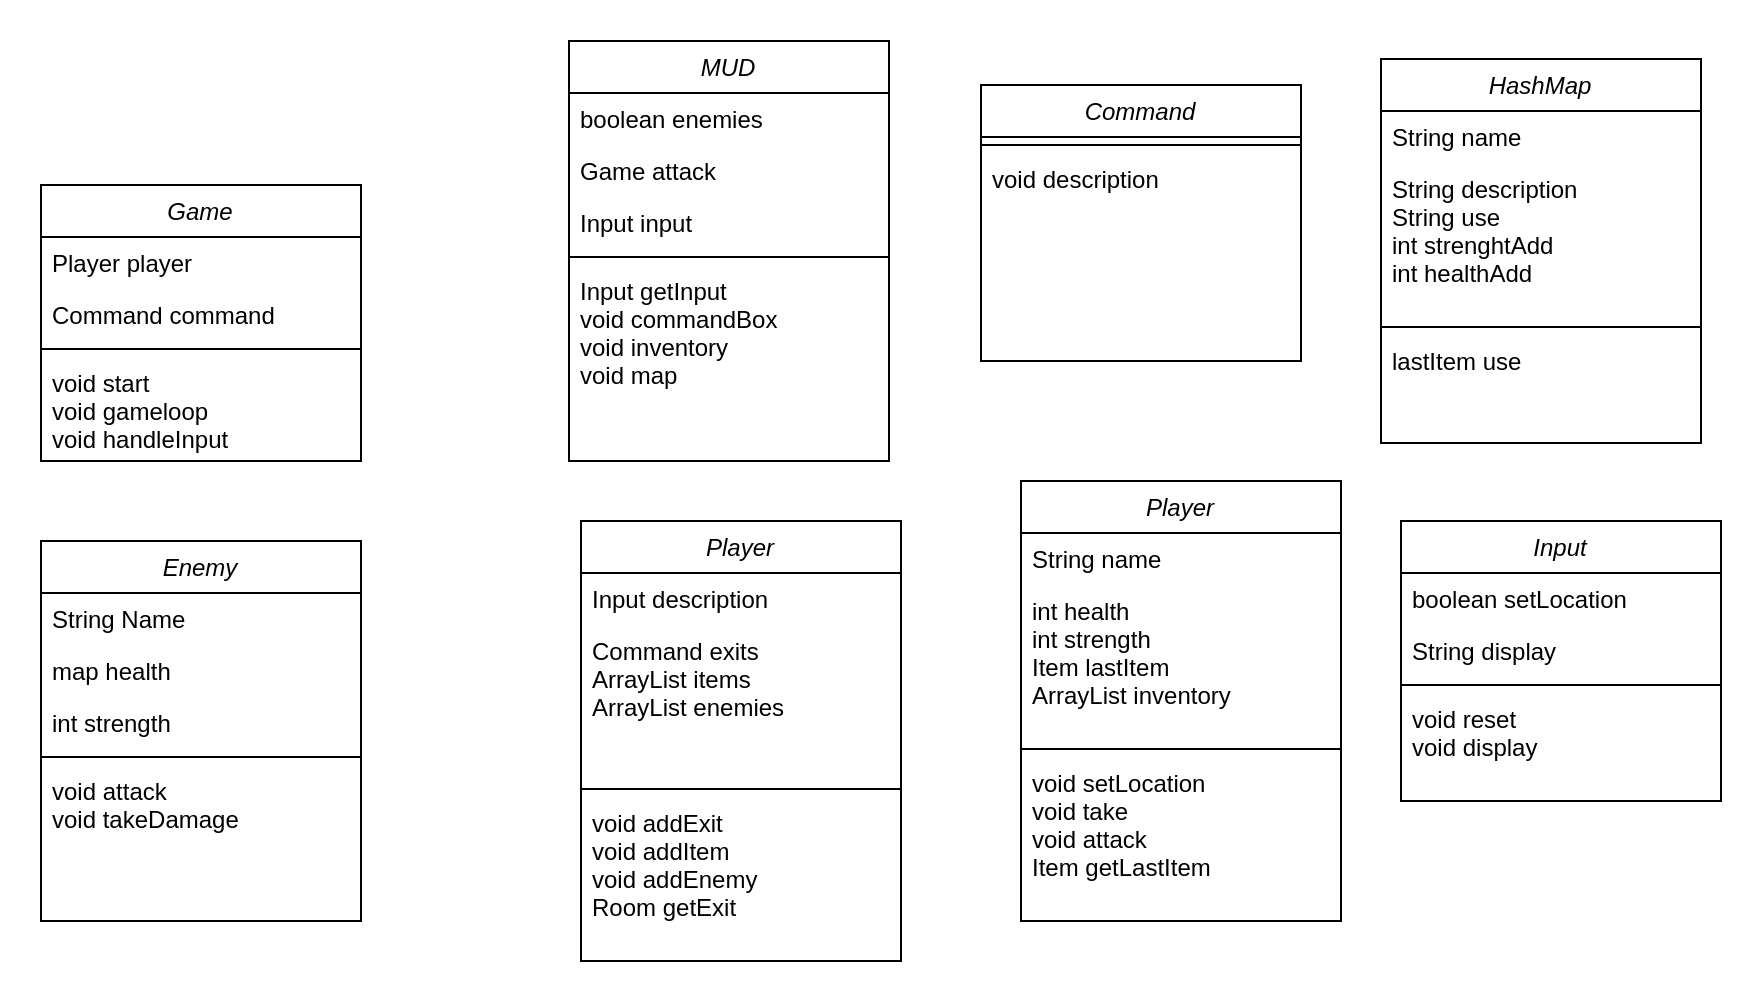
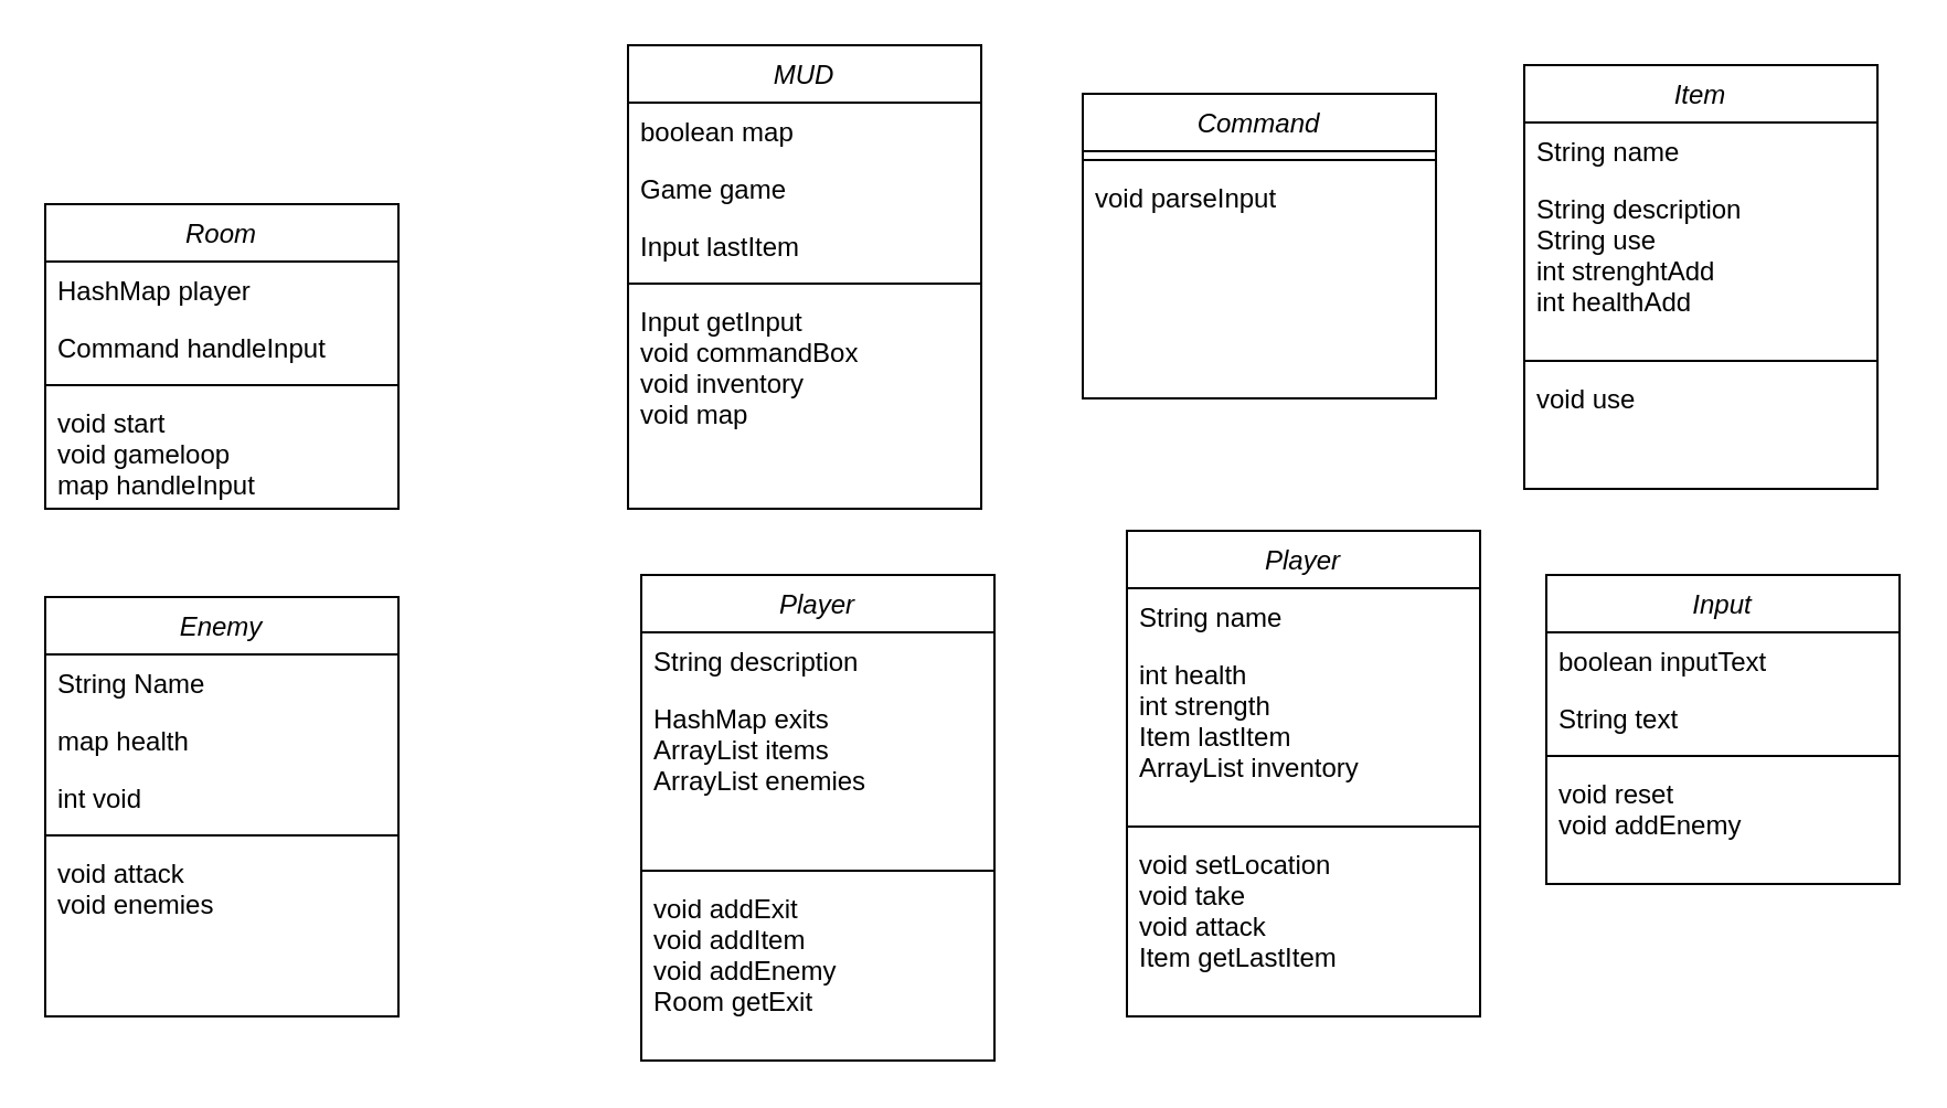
- <mxCell id="27" value="HashMap" style="swimlane;fontStyle=2;align=center;verticalAlign=top;childLayout=stackLayout;horizontal=1;startSize=26;horizontalStack=0;resizeParent=1;resizeLast=0;collapsible=1;marginBottom=0;rounded=0;shadow=0;strokeWidth=1;" vertex="1" parent="1"><mxGeometry x="690" y="29" width="160" height="192" as="geometry"><mxRectangle x="230" y="140" width="160" height="26" as="alternateBounds" /></mxGeometry></mxCell>
+ <mxCell id="27" value="Item" style="swimlane;fontStyle=2;align=center;verticalAlign=top;childLayout=stackLayout;horizontal=1;startSize=26;horizontalStack=0;resizeParent=1;resizeLast=0;collapsible=1;marginBottom=0;rounded=0;shadow=0;strokeWidth=1;" vertex="1" parent="1"><mxGeometry x="690" y="29" width="160" height="192" as="geometry"><mxRectangle x="230" y="140" width="160" height="26" as="alternateBounds" /></mxGeometry></mxCell>
- <mxCell id="3" value="boolean enemies" style="text;align=left;verticalAlign=top;spacingLeft=4;spacingRight=4;overflow=hidden;rotatable=0;points=[[0,0.5],[1,0.5]];portConstraint=eastwest;" parent="2" vertex="1"><mxGeometry y="26" width="160" height="26" as="geometry" /></mxCell>
+ <mxCell id="3" value="boolean map" style="text;align=left;verticalAlign=top;spacingLeft=4;spacingRight=4;overflow=hidden;rotatable=0;points=[[0,0.5],[1,0.5]];portConstraint=eastwest;" parent="2" vertex="1"><mxGeometry y="26" width="160" height="26" as="geometry" /></mxCell>
- <mxCell id="4" value="Game attack" style="text;align=left;verticalAlign=top;spacingLeft=4;spacingRight=4;overflow=hidden;rotatable=0;points=[[0,0.5],[1,0.5]];portConstraint=eastwest;rounded=0;shadow=0;html=0;" parent="2" vertex="1"><mxGeometry y="52" width="160" height="26" as="geometry" /></mxCell>
+ <mxCell id="4" value="Game game" style="text;align=left;verticalAlign=top;spacingLeft=4;spacingRight=4;overflow=hidden;rotatable=0;points=[[0,0.5],[1,0.5]];portConstraint=eastwest;rounded=0;shadow=0;html=0;" parent="2" vertex="1"><mxGeometry y="52" width="160" height="26" as="geometry" /></mxCell>
- <mxCell id="10" value="void description" style="text;align=left;verticalAlign=top;spacingLeft=4;spacingRight=4;overflow=hidden;rotatable=0;points=[[0,0.5],[1,0.5]];portConstraint=eastwest;" vertex="1" parent="8"><mxGeometry y="34" width="160" height="26" as="geometry" /></mxCell>
+ <mxCell id="10" value="void parseInput" style="text;align=left;verticalAlign=top;spacingLeft=4;spacingRight=4;overflow=hidden;rotatable=0;points=[[0,0.5],[1,0.5]];portConstraint=eastwest;" vertex="1" parent="8"><mxGeometry y="34" width="160" height="26" as="geometry" /></mxCell>
- <mxCell id="16" value="Game" style="swimlane;fontStyle=2;align=center;verticalAlign=top;childLayout=stackLayout;horizontal=1;startSize=26;horizontalStack=0;resizeParent=1;resizeLast=0;collapsible=1;marginBottom=0;rounded=0;shadow=0;strokeWidth=1;" vertex="1" parent="1"><mxGeometry x="20" y="92" width="160" height="138" as="geometry"><mxRectangle x="230" y="140" width="160" height="26" as="alternateBounds" /></mxGeometry></mxCell>
+ <mxCell id="16" value="Room" style="swimlane;fontStyle=2;align=center;verticalAlign=top;childLayout=stackLayout;horizontal=1;startSize=26;horizontalStack=0;resizeParent=1;resizeLast=0;collapsible=1;marginBottom=0;rounded=0;shadow=0;strokeWidth=1;" vertex="1" parent="1"><mxGeometry x="20" y="92" width="160" height="138" as="geometry"><mxRectangle x="230" y="140" width="160" height="26" as="alternateBounds" /></mxGeometry></mxCell>
- <mxCell id="5" value="Input input" style="text;align=left;verticalAlign=top;spacingLeft=4;spacingRight=4;overflow=hidden;rotatable=0;points=[[0,0.5],[1,0.5]];portConstraint=eastwest;rounded=0;shadow=0;html=0;" parent="2" vertex="1"><mxGeometry y="78" width="160" height="26" as="geometry" /></mxCell>
+ <mxCell id="5" value="Input lastItem" style="text;align=left;verticalAlign=top;spacingLeft=4;spacingRight=4;overflow=hidden;rotatable=0;points=[[0,0.5],[1,0.5]];portConstraint=eastwest;rounded=0;shadow=0;html=0;" parent="2" vertex="1"><mxGeometry y="78" width="160" height="26" as="geometry" /></mxCell>
- <mxCell id="17" value="Player player" style="text;align=left;verticalAlign=top;spacingLeft=4;spacingRight=4;overflow=hidden;rotatable=0;points=[[0,0.5],[1,0.5]];portConstraint=eastwest;" vertex="1" parent="16"><mxGeometry y="26" width="160" height="26" as="geometry" /></mxCell>
+ <mxCell id="17" value="HashMap player" style="text;align=left;verticalAlign=top;spacingLeft=4;spacingRight=4;overflow=hidden;rotatable=0;points=[[0,0.5],[1,0.5]];portConstraint=eastwest;" vertex="1" parent="16"><mxGeometry y="26" width="160" height="26" as="geometry" /></mxCell>
- <mxCell id="18" value="Command command" style="text;align=left;verticalAlign=top;spacingLeft=4;spacingRight=4;overflow=hidden;rotatable=0;points=[[0,0.5],[1,0.5]];portConstraint=eastwest;rounded=0;shadow=0;html=0;" vertex="1" parent="16"><mxGeometry y="52" width="160" height="26" as="geometry" /></mxCell>
+ <mxCell id="18" value="Command handleInput" style="text;align=left;verticalAlign=top;spacingLeft=4;spacingRight=4;overflow=hidden;rotatable=0;points=[[0,0.5],[1,0.5]];portConstraint=eastwest;rounded=0;shadow=0;html=0;" vertex="1" parent="16"><mxGeometry y="52" width="160" height="26" as="geometry" /></mxCell>
- <mxCell id="31" value="lastItem use" style="text;align=left;verticalAlign=top;spacingLeft=4;spacingRight=4;overflow=hidden;rotatable=0;points=[[0,0.5],[1,0.5]];portConstraint=eastwest;" vertex="1" parent="27"><mxGeometry y="138" width="160" height="54" as="geometry" /></mxCell>
+ <mxCell id="31" value="void use" style="text;align=left;verticalAlign=top;spacingLeft=4;spacingRight=4;overflow=hidden;rotatable=0;points=[[0,0.5],[1,0.5]];portConstraint=eastwest;" vertex="1" parent="27"><mxGeometry y="138" width="160" height="54" as="geometry" /></mxCell>
- <mxCell id="20" value="void start&#10;void gameloop&#10;void handleInput" style="text;align=left;verticalAlign=top;spacingLeft=4;spacingRight=4;overflow=hidden;rotatable=0;points=[[0,0.5],[1,0.5]];portConstraint=eastwest;" vertex="1" parent="16"><mxGeometry y="86" width="160" height="44" as="geometry" /></mxCell>
+ <mxCell id="20" value="void start&#10;void gameloop&#10;map handleInput" style="text;align=left;verticalAlign=top;spacingLeft=4;spacingRight=4;overflow=hidden;rotatable=0;points=[[0,0.5],[1,0.5]];portConstraint=eastwest;" vertex="1" parent="16"><mxGeometry y="86" width="160" height="44" as="geometry" /></mxCell>
- <mxCell id="38" value="Input description" style="text;align=left;verticalAlign=top;spacingLeft=4;spacingRight=4;overflow=hidden;rotatable=0;points=[[0,0.5],[1,0.5]];portConstraint=eastwest;" vertex="1" parent="37"><mxGeometry y="26" width="160" height="26" as="geometry" /></mxCell>
+ <mxCell id="38" value="String description" style="text;align=left;verticalAlign=top;spacingLeft=4;spacingRight=4;overflow=hidden;rotatable=0;points=[[0,0.5],[1,0.5]];portConstraint=eastwest;" vertex="1" parent="37"><mxGeometry y="26" width="160" height="26" as="geometry" /></mxCell>
- <mxCell id="12" value="boolean setLocation" style="text;align=left;verticalAlign=top;spacingLeft=4;spacingRight=4;overflow=hidden;rotatable=0;points=[[0,0.5],[1,0.5]];portConstraint=eastwest;" vertex="1" parent="11"><mxGeometry y="26" width="160" height="26" as="geometry" /></mxCell>
+ <mxCell id="12" value="boolean inputText" style="text;align=left;verticalAlign=top;spacingLeft=4;spacingRight=4;overflow=hidden;rotatable=0;points=[[0,0.5],[1,0.5]];portConstraint=eastwest;" vertex="1" parent="11"><mxGeometry y="26" width="160" height="26" as="geometry" /></mxCell>
- <mxCell id="39" value="Command exits&#10;ArrayList items&#10;ArrayList enemies   " style="text;align=left;verticalAlign=top;spacingLeft=4;spacingRight=4;overflow=hidden;rotatable=0;points=[[0,0.5],[1,0.5]];portConstraint=eastwest;rounded=0;shadow=0;html=0;" vertex="1" parent="37"><mxGeometry y="52" width="160" height="78" as="geometry" /></mxCell>
+ <mxCell id="39" value="HashMap exits&#10;ArrayList items&#10;ArrayList enemies   " style="text;align=left;verticalAlign=top;spacingLeft=4;spacingRight=4;overflow=hidden;rotatable=0;points=[[0,0.5],[1,0.5]];portConstraint=eastwest;rounded=0;shadow=0;html=0;" vertex="1" parent="37"><mxGeometry y="52" width="160" height="78" as="geometry" /></mxCell>
- <mxCell id="13" value="String display" style="text;align=left;verticalAlign=top;spacingLeft=4;spacingRight=4;overflow=hidden;rotatable=0;points=[[0,0.5],[1,0.5]];portConstraint=eastwest;rounded=0;shadow=0;html=0;" vertex="1" parent="11"><mxGeometry y="52" width="160" height="26" as="geometry" /></mxCell>
+ <mxCell id="13" value="String text" style="text;align=left;verticalAlign=top;spacingLeft=4;spacingRight=4;overflow=hidden;rotatable=0;points=[[0,0.5],[1,0.5]];portConstraint=eastwest;rounded=0;shadow=0;html=0;" vertex="1" parent="11"><mxGeometry y="52" width="160" height="26" as="geometry" /></mxCell>
- <mxCell id="15" value="void reset&#10;void display" style="text;align=left;verticalAlign=top;spacingLeft=4;spacingRight=4;overflow=hidden;rotatable=0;points=[[0,0.5],[1,0.5]];portConstraint=eastwest;" vertex="1" parent="11"><mxGeometry y="86" width="160" height="54" as="geometry" /></mxCell>
+ <mxCell id="15" value="void reset&#10;void addEnemy" style="text;align=left;verticalAlign=top;spacingLeft=4;spacingRight=4;overflow=hidden;rotatable=0;points=[[0,0.5],[1,0.5]];portConstraint=eastwest;" vertex="1" parent="11"><mxGeometry y="86" width="160" height="54" as="geometry" /></mxCell>
- <mxCell id="24" value="int strength" style="text;align=left;verticalAlign=top;spacingLeft=4;spacingRight=4;overflow=hidden;rotatable=0;points=[[0,0.5],[1,0.5]];portConstraint=eastwest;rounded=0;shadow=0;html=0;" vertex="1" parent="21"><mxGeometry y="78" width="160" height="26" as="geometry" /></mxCell>
+ <mxCell id="24" value="int void" style="text;align=left;verticalAlign=top;spacingLeft=4;spacingRight=4;overflow=hidden;rotatable=0;points=[[0,0.5],[1,0.5]];portConstraint=eastwest;rounded=0;shadow=0;html=0;" vertex="1" parent="21"><mxGeometry y="78" width="160" height="26" as="geometry" /></mxCell>
- <mxCell id="26" value="void attack&#10;void takeDamage" style="text;align=left;verticalAlign=top;spacingLeft=4;spacingRight=4;overflow=hidden;rotatable=0;points=[[0,0.5],[1,0.5]];portConstraint=eastwest;" vertex="1" parent="21"><mxGeometry y="112" width="160" height="78" as="geometry" /></mxCell>
+ <mxCell id="26" value="void attack&#10;void enemies" style="text;align=left;verticalAlign=top;spacingLeft=4;spacingRight=4;overflow=hidden;rotatable=0;points=[[0,0.5],[1,0.5]];portConstraint=eastwest;" vertex="1" parent="21"><mxGeometry y="112" width="160" height="78" as="geometry" /></mxCell>
